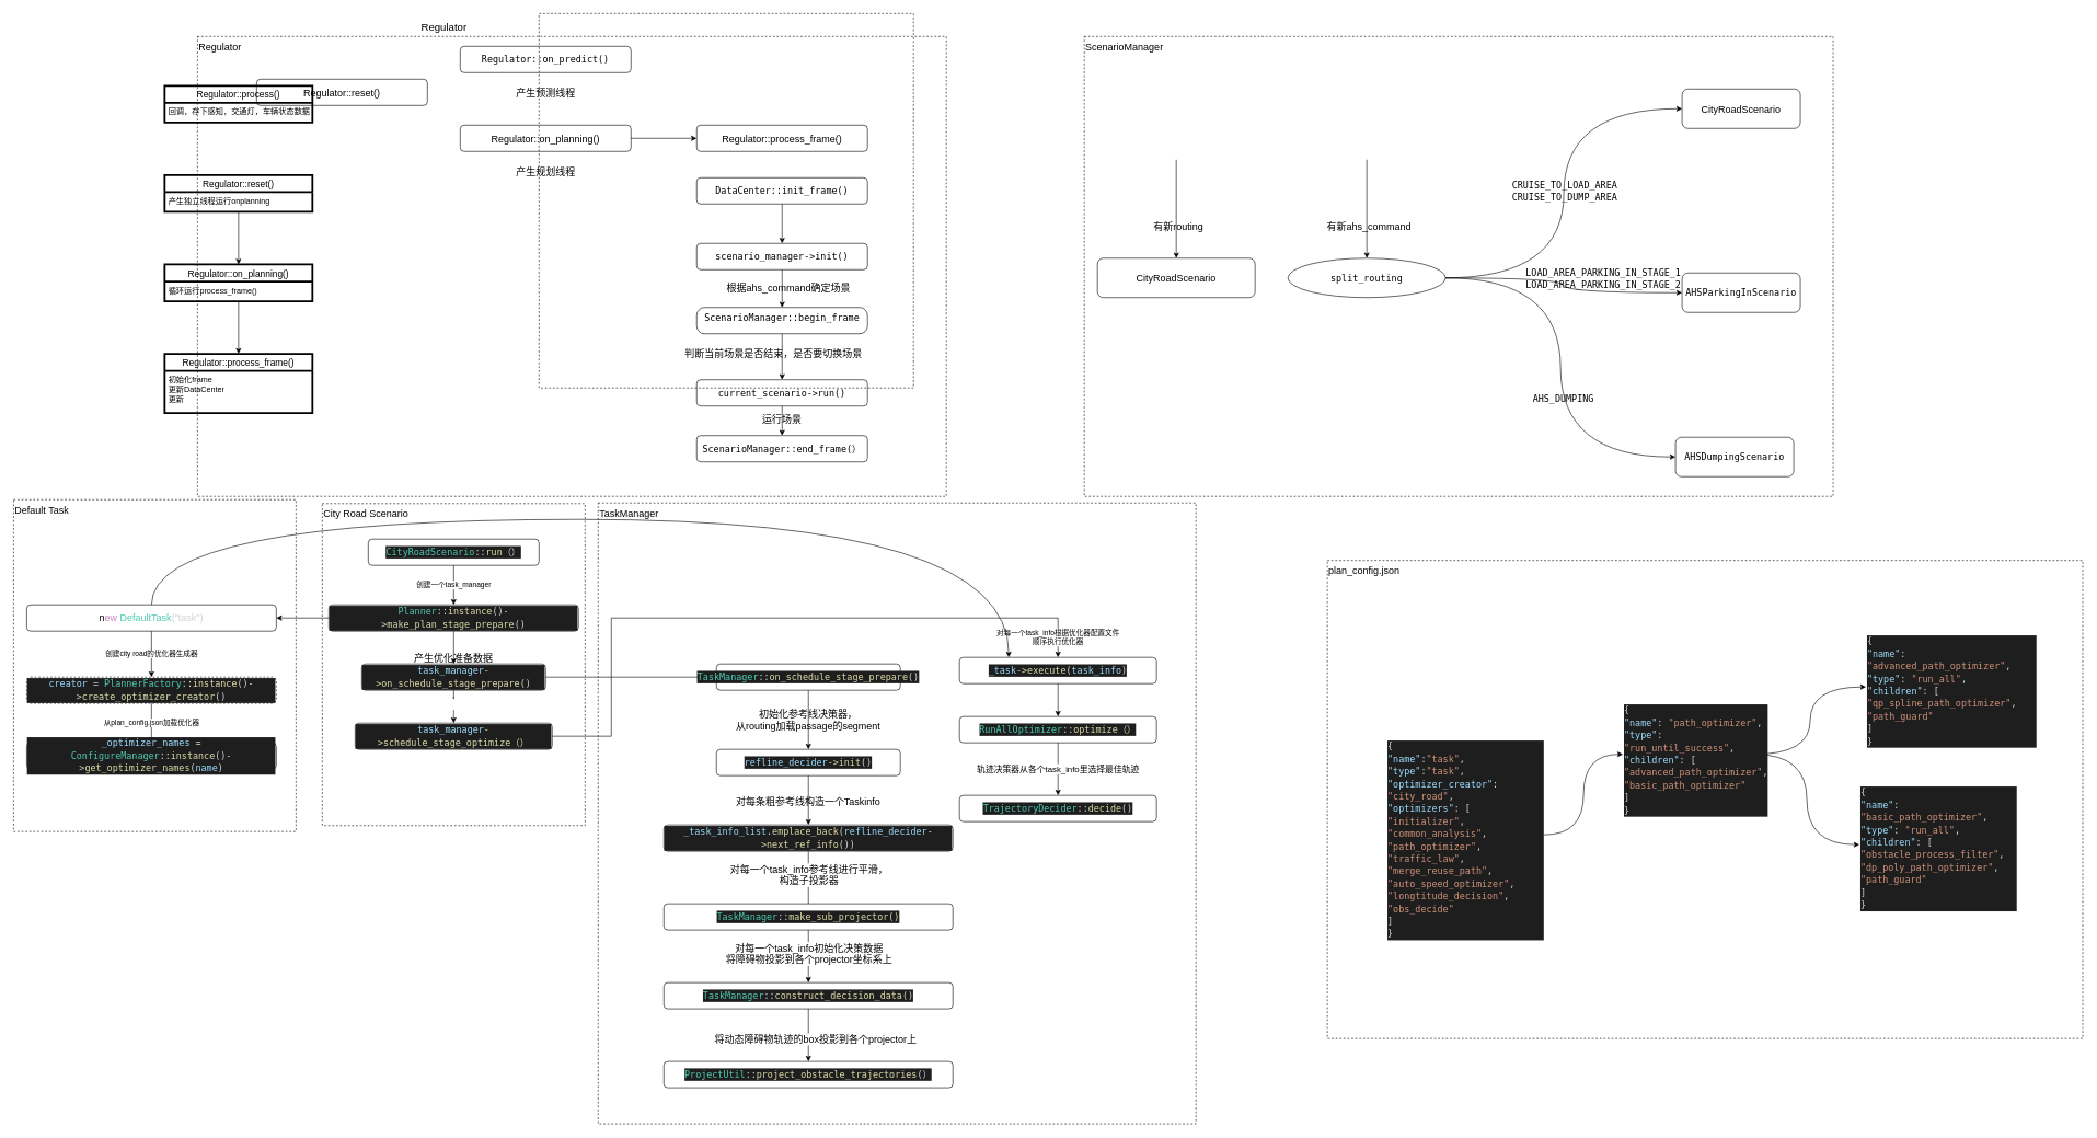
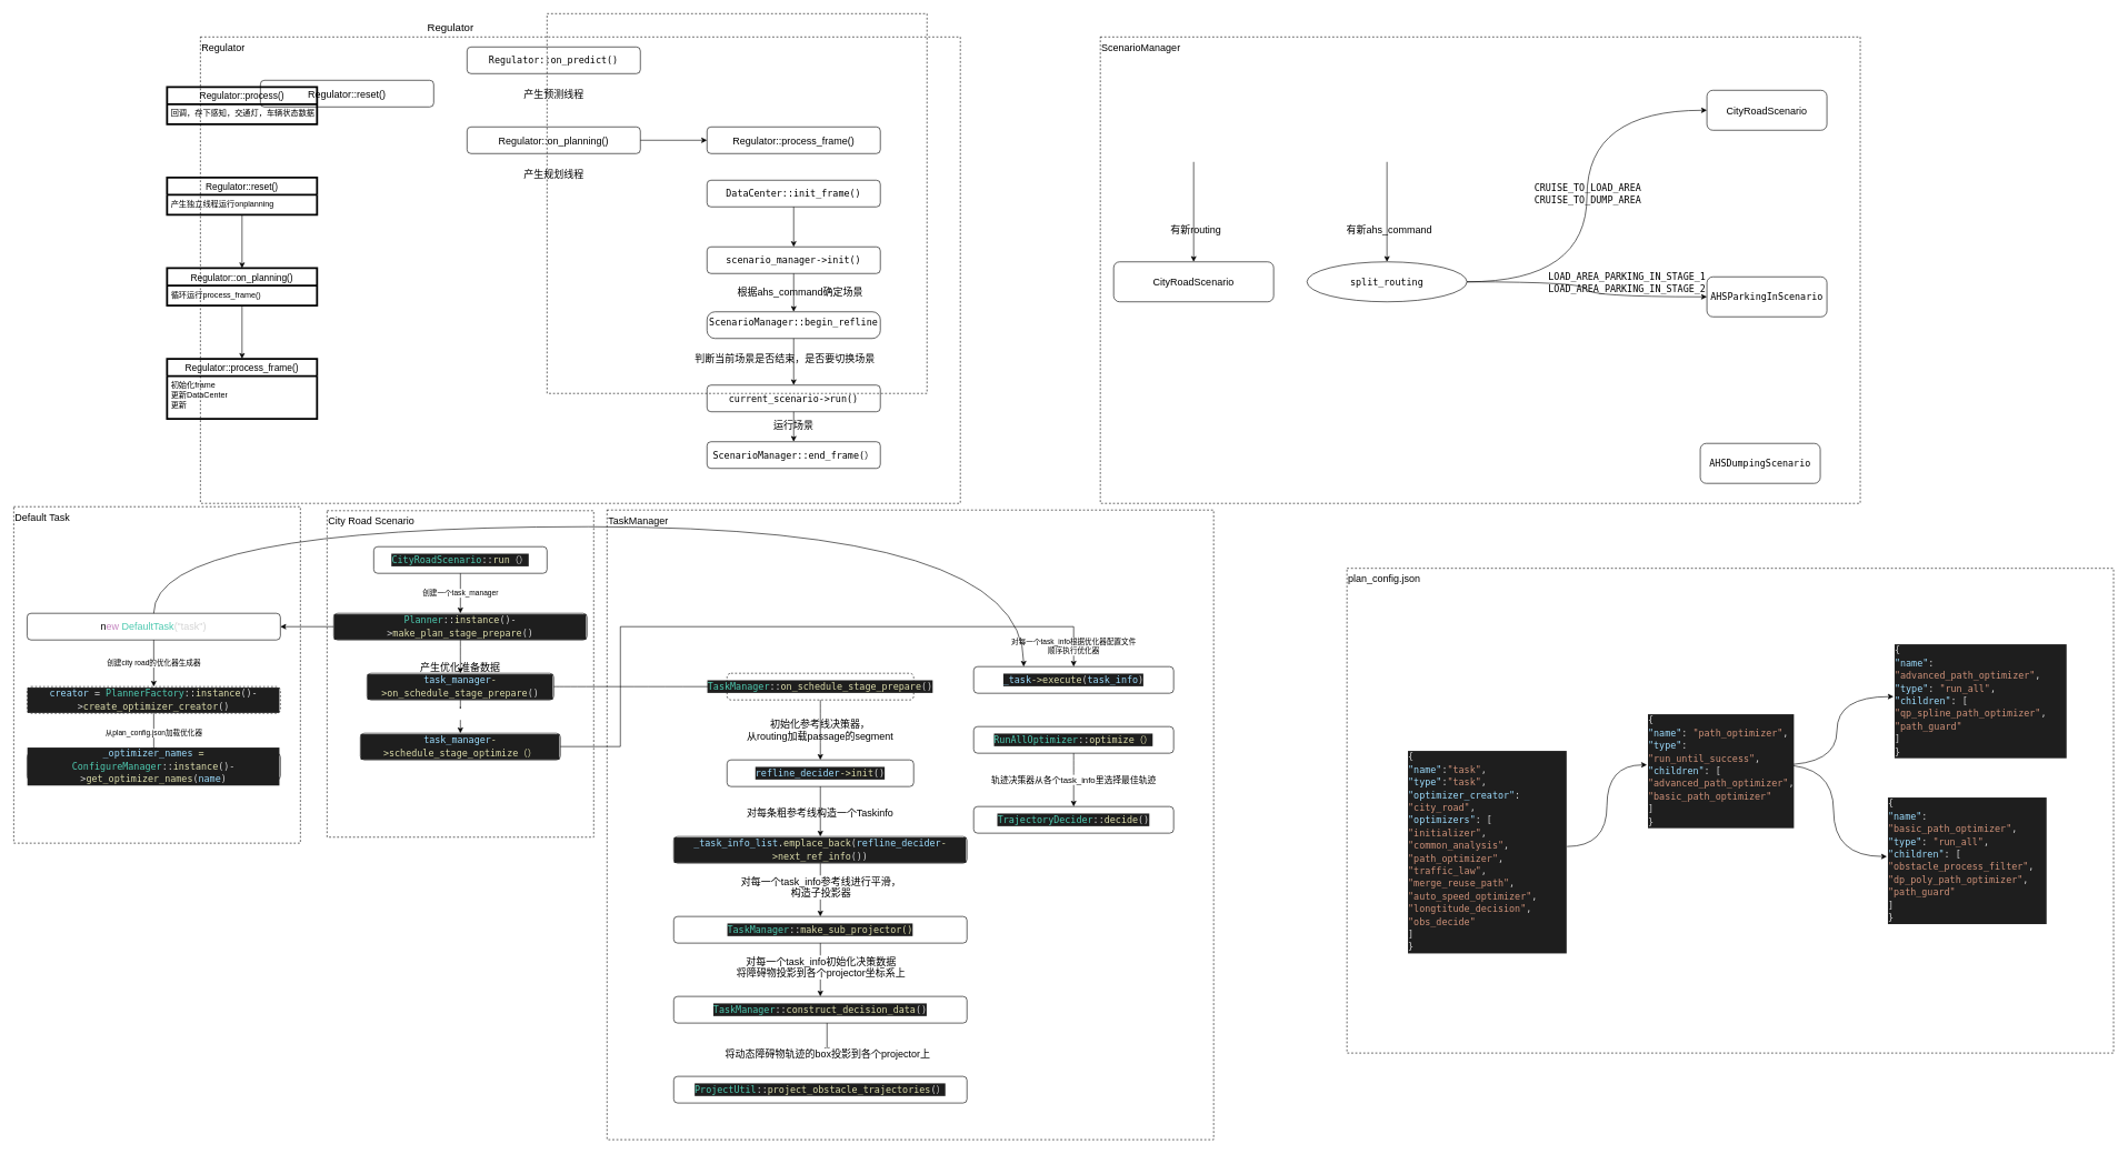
- <mxCell id="49" style="edgeStyle=orthogonalEdgeStyle;curved=1;rounded=0;orthogonalLoop=1;jettySize=auto;html=0;entryX=0;entryY=0.5;entryDx=0;entryDy=0;labelBackgroundColor=none;fontSize=15;fontColor=default;" parent="1" source="39" target="48" edge="1"><mxGeometry relative="1" as="geometry" /></mxCell>
- <mxCell id="50" value="&lt;div style=&quot;font-family: &amp;quot;droid sans mono&amp;quot;, &amp;quot;monospace&amp;quot;, monospace, &amp;quot;droid sans fallback&amp;quot;; font-weight: normal; font-size: 14px; line-height: 19px;&quot;&gt;&lt;div&gt;&lt;span style=&quot;&quot;&gt;AHS_DUMPING&lt;/span&gt;&lt;/div&gt;&lt;/div&gt;" style="edgeLabel;html=1;align=center;verticalAlign=middle;resizable=0;points=[];fontSize=15;fontColor=default;labelBackgroundColor=none;container=0;" parent="49" vertex="1" connectable="0"><mxGeometry x="0.147" y="3" relative="1" as="geometry"><mxPoint y="1" as="offset" /></mxGeometry></mxCell>
- <mxCell id="27" value="&lt;div style=&quot;font-family: &amp;quot;droid sans mono&amp;quot; , &amp;quot;monospace&amp;quot; , monospace , &amp;quot;droid sans fallback&amp;quot; ; font-weight: normal ; font-size: 14px ; line-height: 19px&quot;&gt;&lt;div&gt;&lt;span&gt;ScenarioManager&lt;/span&gt;&lt;span&gt;::&lt;/span&gt;&lt;span&gt;begin_frame&lt;br&gt;&lt;br&gt;&lt;/span&gt;&lt;/div&gt;&lt;/div&gt;" style="rounded=1;whiteSpace=wrap;html=1;shadow=0;glass=0;sketch=0;fontSize=15;fillColor=none;fontColor=default;verticalAlign=top;align=center;autosize=1;arcSize=30;labelPosition=center;verticalLabelPosition=middle;labelBackgroundColor=none;" parent="1" vertex="1"><mxGeometry x="1060" y="467.5" width="260" height="40" as="geometry" /></mxCell>
+ <mxCell id="27" value="&lt;div style=&quot;font-family: &amp;quot;droid sans mono&amp;quot; , &amp;quot;monospace&amp;quot; , monospace , &amp;quot;droid sans fallback&amp;quot; ; font-weight: normal ; font-size: 14px ; line-height: 19px&quot;&gt;&lt;div&gt;&lt;span&gt;ScenarioManager&lt;/span&gt;&lt;span&gt;::&lt;/span&gt;&lt;span&gt;begin_refline&lt;br&gt;&lt;br&gt;&lt;/span&gt;&lt;/div&gt;&lt;/div&gt;" style="rounded=1;whiteSpace=wrap;html=1;shadow=0;glass=0;sketch=0;fontSize=15;fillColor=none;fontColor=default;verticalAlign=top;align=center;autosize=1;arcSize=30;labelPosition=center;verticalLabelPosition=middle;labelBackgroundColor=none;" parent="1" vertex="1"><mxGeometry x="1060" y="467.5" width="260" height="40" as="geometry" /></mxCell>
- <mxCell id="61" value="&lt;div style=&quot;color: rgb(212 , 212 , 212) ; background-color: rgb(30 , 30 , 30) ; font-family: &amp;#34;droid sans mono&amp;#34; , &amp;#34;monospace&amp;#34; , monospace , &amp;#34;droid sans fallback&amp;#34; ; font-weight: normal ; font-size: 14px ; line-height: 19px&quot;&gt;&lt;div&gt;&lt;span style=&quot;color: #4ec9b0&quot;&gt;TaskManager&lt;/span&gt;&lt;span style=&quot;color: #d4d4d4&quot;&gt;::&lt;/span&gt;&lt;span style=&quot;color: #dcdcaa&quot;&gt;on_schedule_stage_prepare&lt;/span&gt;&lt;span style=&quot;color: #d4d4d4&quot;&gt;()&lt;/span&gt;&lt;/div&gt;&lt;/div&gt;" style="rounded=1;whiteSpace=wrap;html=1;shadow=0;glass=0;sketch=0;fontSize=15;fillColor=none;fontColor=default;labelBackgroundColor=none;" parent="1" vertex="1"><mxGeometry x="1090" y="1010" width="280" height="40" as="geometry" /></mxCell>
+ <mxCell id="61" value="&lt;div style=&quot;color: rgb(212 , 212 , 212) ; background-color: rgb(30 , 30 , 30) ; font-family: &amp;#34;droid sans mono&amp;#34; , &amp;#34;monospace&amp;#34; , monospace , &amp;#34;droid sans fallback&amp;#34; ; font-weight: normal ; font-size: 14px ; line-height: 19px&quot;&gt;&lt;div&gt;&lt;span style=&quot;color: #4ec9b0&quot;&gt;TaskManager&lt;/span&gt;&lt;span style=&quot;color: #d4d4d4&quot;&gt;::&lt;/span&gt;&lt;span style=&quot;color: #dcdcaa&quot;&gt;on_schedule_stage_prepare&lt;/span&gt;&lt;span style=&quot;color: #d4d4d4&quot;&gt;()&lt;/span&gt;&lt;/div&gt;&lt;/div&gt;" style="rounded=1;whiteSpace=wrap;html=1;shadow=0;glass=0;sketch=0;fontSize=15;fillColor=none;fontColor=default;labelBackgroundColor=none;dashed=1;" parent="1" vertex="1"><mxGeometry x="1090" y="1010" width="280" height="40" as="geometry" /></mxCell>
- <mxCell id="81" value="" style="edgeStyle=orthogonalEdgeStyle;curved=1;rounded=0;orthogonalLoop=1;jettySize=auto;html=1;" edge="1" parent="1" source="82" target="85"><mxGeometry relative="1" as="geometry" /></mxCell>
- <mxCell id="64" value="" style="edgeStyle=orthogonalEdgeStyle;rounded=0;orthogonalLoop=1;jettySize=auto;html=0;labelBackgroundColor=none;fontSize=15;fontColor=default;endArrow=none;" parent="1" source="66" target="68" edge="1"><mxGeometry relative="1" as="geometry" /></mxCell>
+ <mxCell id="64" value="" style="edgeStyle=orthogonalEdgeStyle;rounded=0;orthogonalLoop=1;jettySize=auto;html=0;labelBackgroundColor=none;fontSize=15;fontColor=default;" parent="1" source="66" target="68" edge="1"><mxGeometry relative="1" as="geometry" /></mxCell>
- <mxCell id="69" value="" style="edgeStyle=orthogonalEdgeStyle;rounded=0;orthogonalLoop=1;jettySize=auto;html=1;" parent="1" source="70" target="72" edge="1"><mxGeometry relative="1" as="geometry" /></mxCell>
+ <mxCell id="69" value="" style="edgeStyle=orthogonalEdgeStyle;rounded=0;orthogonalLoop=1;jettySize=auto;html=1;" parent="1" source="70" target="73" edge="1"><mxGeometry relative="1" as="geometry" /></mxCell>
